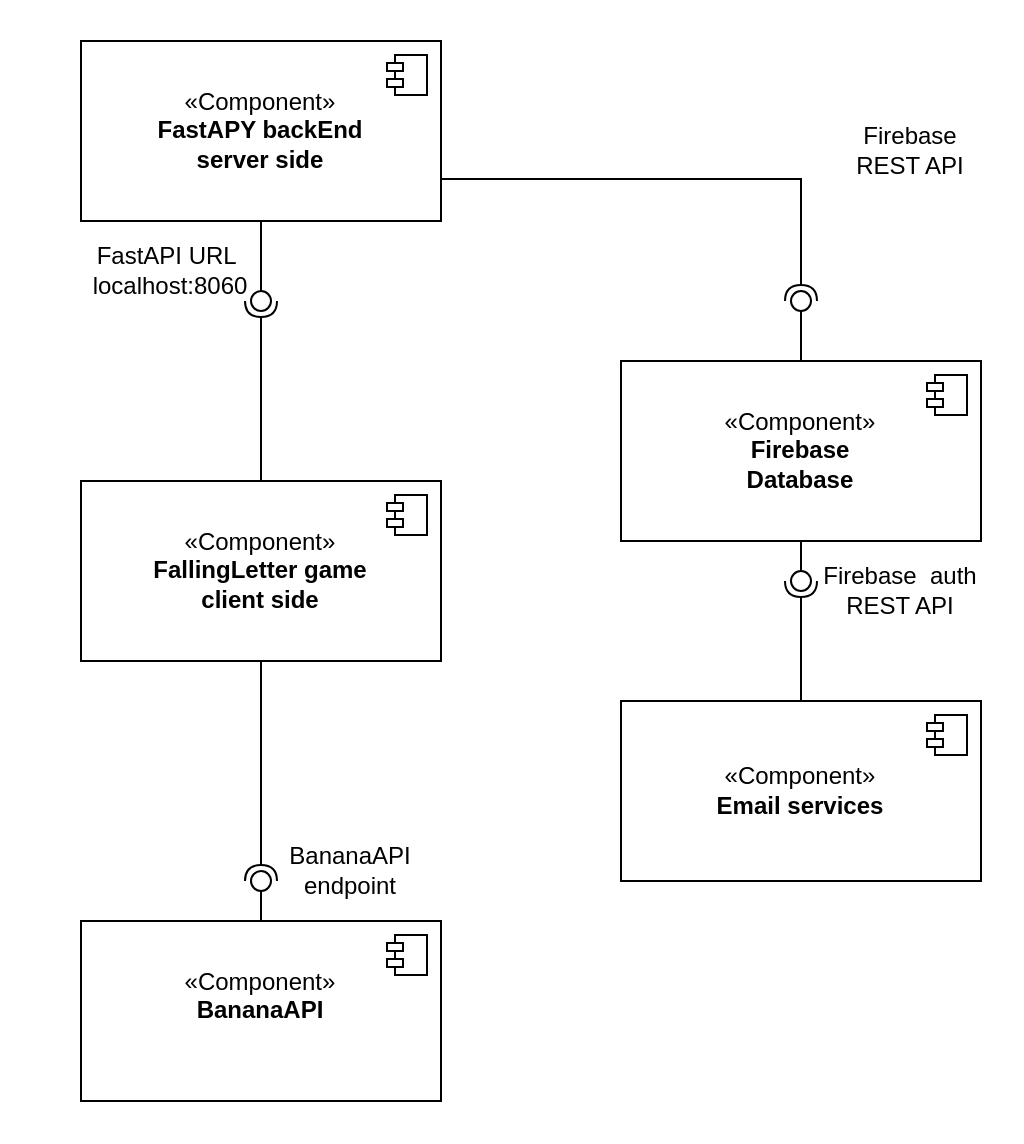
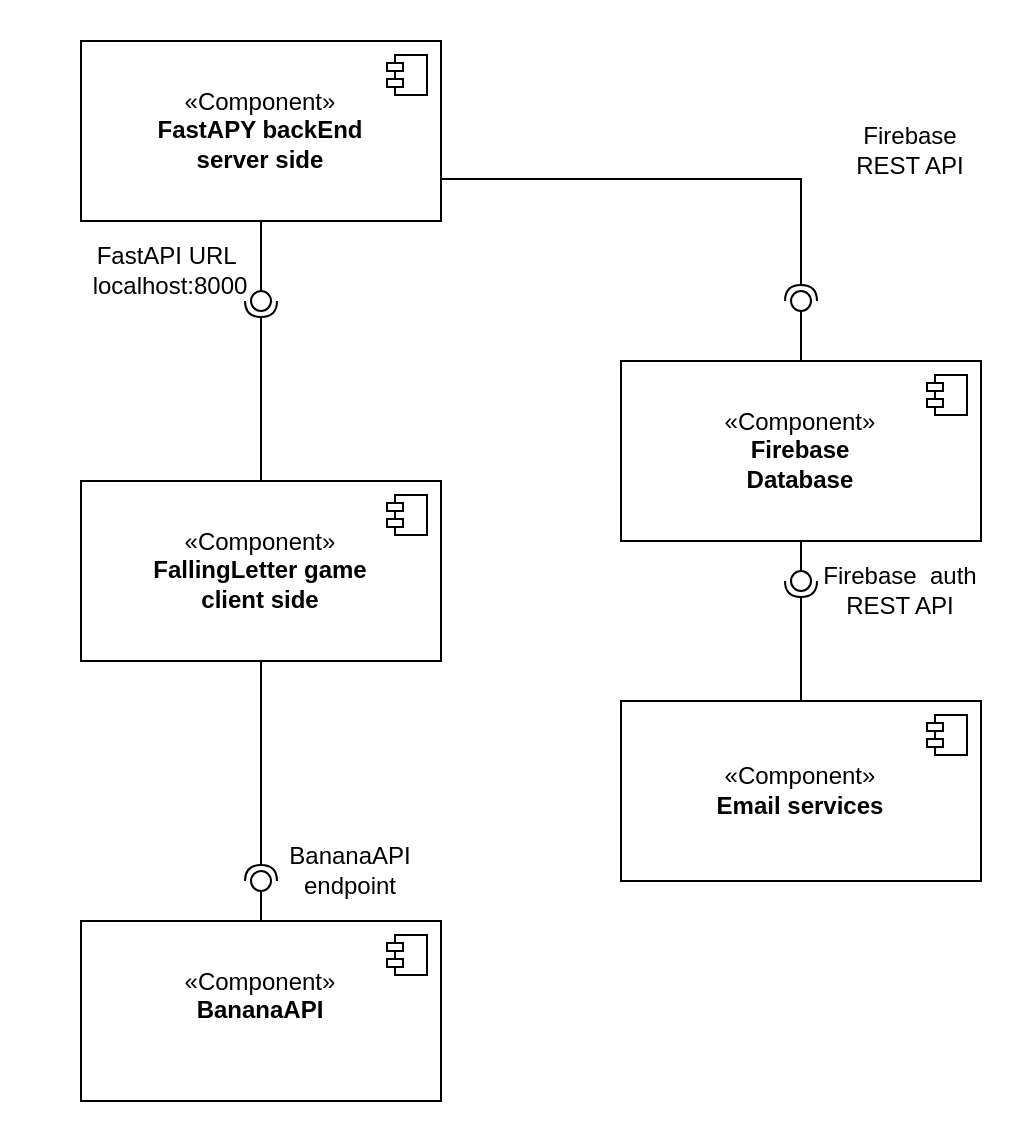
- <mxCell id="21" value="FastAPI URL&amp;nbsp;&lt;div&gt;localhost:8060&lt;/div&gt;" style="text;html=1;align=center;verticalAlign=middle;whiteSpace=wrap;rounded=0;" parent="1" vertex="1"><mxGeometry x="50" y="120" width="70" height="30" as="geometry" /></mxCell>
+ <mxCell id="21" value="FastAPI URL&amp;nbsp;&lt;div&gt;localhost:8000&lt;/div&gt;" style="text;html=1;align=center;verticalAlign=middle;whiteSpace=wrap;rounded=0;" parent="1" vertex="1"><mxGeometry x="50" y="120" width="70" height="30" as="geometry" /></mxCell>
